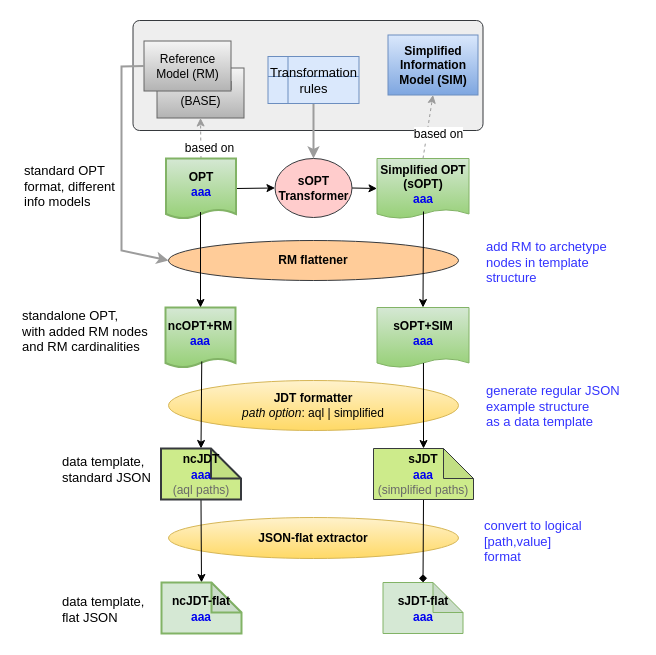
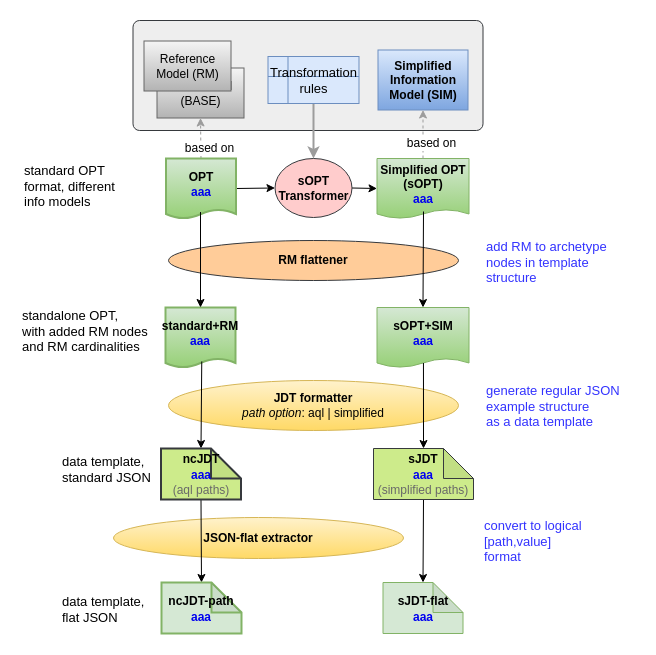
- <mxCell id="6" value="Simplified Information&lt;br&gt;Model (SIM)" style="rounded=0;whiteSpace=wrap;html=1;gradientColor=#7ea6e0;fillColor=#dae8fc;strokeColor=#6c8ebf;fontStyle=1" parent="1" vertex="1"><mxGeometry x="387.5" y="34.5" width="90" height="60" as="geometry" /></mxCell>
+ <mxCell id="6" value="Simplified Information&lt;br&gt;Model (SIM)" style="rounded=0;whiteSpace=wrap;html=1;gradientColor=#7ea6e0;fillColor=#dae8fc;strokeColor=#6c8ebf;fontStyle=1" parent="1" vertex="1"><mxGeometry x="377.5" y="49.5" width="90" height="60" as="geometry" /></mxCell>
- <mxCell id="32" style="edgeStyle=none;rounded=0;orthogonalLoop=1;jettySize=auto;html=1;exitX=0;exitY=0.5;exitDx=0;exitDy=0;entryX=0;entryY=0.5;entryDx=0;entryDy=0;startArrow=none;startFill=0;endArrow=classic;endFill=1;strokeColor=#9C9C9C;strokeWidth=2;fontSize=13;" parent="1" source="4" target="21" edge="1"><mxGeometry relative="1" as="geometry"><mxPoint x="478" y="90" as="sourcePoint" /><mxPoint x="361" y="271" as="targetPoint" /><Array as="points"><mxPoint x="121" y="66" /><mxPoint x="121" y="250" /></Array></mxGeometry></mxCell>
- <mxCell id="23" value="ncOPT+RM&lt;br&gt;&lt;font color=&quot;#0000f0&quot;&gt;aaa&lt;/font&gt;" style="shape=document;whiteSpace=wrap;html=1;boundedLbl=1;size=0.15;fillColor=#d5e8d4;strokeColor=#82b366;fontStyle=1;gradientColor=#97d077;strokeWidth=2;" parent="1" vertex="1"><mxGeometry x="165" y="307" width="70" height="60" as="geometry" /></mxCell>
+ <mxCell id="23" value="standard+RM&lt;br&gt;&lt;font color=&quot;#0000f0&quot;&gt;aaa&lt;/font&gt;" style="shape=document;whiteSpace=wrap;html=1;boundedLbl=1;size=0.15;fillColor=#d5e8d4;strokeColor=#82b366;fontStyle=1;gradientColor=#97d077;strokeWidth=2;" parent="1" vertex="1"><mxGeometry x="165" y="307" width="70" height="60" as="geometry" /></mxCell>
- <mxCell id="13" value="JSON-flat extractor" style="ellipse;whiteSpace=wrap;html=1;fillColor=#fff2cc;strokeColor=#d6b656;fontStyle=1;gradientColor=#ffd966;" parent="1" vertex="1"><mxGeometry x="168" y="517" width="290" height="41" as="geometry" /></mxCell>
+ <mxCell id="13" value="JSON-flat extractor" style="ellipse;whiteSpace=wrap;html=1;fillColor=#fff2cc;strokeColor=#d6b656;fontStyle=1;gradientColor=#ffd966;" parent="1" vertex="1"><mxGeometry x="113" y="517" width="290" height="41" as="geometry" /></mxCell>
- <mxCell id="18" style="edgeStyle=none;rounded=0;orthogonalLoop=1;jettySize=auto;html=1;entryX=0.5;entryY=0;entryDx=0;entryDy=0;exitX=0.5;exitY=1;exitDx=0;exitDy=0;exitPerimeter=0;entryPerimeter=0;endArrow=diamond;" parent="1" source="34" target="36" edge="1"><mxGeometry relative="1" as="geometry"><mxPoint x="425" y="495" as="sourcePoint" /><mxPoint x="425" y="594" as="targetPoint" /></mxGeometry></mxCell>
+ <mxCell id="18" style="edgeStyle=none;rounded=0;orthogonalLoop=1;jettySize=auto;html=1;entryX=0.5;entryY=0;entryDx=0;entryDy=0;exitX=0.5;exitY=1;exitDx=0;exitDy=0;exitPerimeter=0;entryPerimeter=0;" parent="1" source="34" target="36" edge="1"><mxGeometry relative="1" as="geometry"><mxPoint x="425" y="495" as="sourcePoint" /><mxPoint x="425" y="594" as="targetPoint" /></mxGeometry></mxCell>
- <mxCell id="35" value="&lt;span style=&quot;font-size: 12px ; font-weight: 700 ; white-space: normal&quot;&gt;ncJDT-flat&lt;/span&gt;&lt;br style=&quot;font-size: 12px ; font-weight: 700 ; white-space: normal&quot;&gt;&lt;font color=&quot;#0000f0&quot; style=&quot;font-size: 12px ; font-weight: 700 ; white-space: normal&quot;&gt;aaa&lt;/font&gt;" style="shape=note;whiteSpace=wrap;html=1;backgroundOutline=1;darkOpacity=0.05;fontSize=13;align=center;fillColor=#d5e8d4;strokeColor=#82b366;strokeWidth=2;" parent="1" vertex="1"><mxGeometry x="161" y="582" width="80" height="51" as="geometry" /></mxCell>
+ <mxCell id="35" value="&lt;span style=&quot;font-size: 12px ; font-weight: 700 ; white-space: normal&quot;&gt;ncJDT-path&lt;/span&gt;&lt;br style=&quot;font-size: 12px ; font-weight: 700 ; white-space: normal&quot;&gt;&lt;font color=&quot;#0000f0&quot; style=&quot;font-size: 12px ; font-weight: 700 ; white-space: normal&quot;&gt;aaa&lt;/font&gt;" style="shape=note;whiteSpace=wrap;html=1;backgroundOutline=1;darkOpacity=0.05;fontSize=13;align=center;fillColor=#d5e8d4;strokeColor=#82b366;strokeWidth=2;" parent="1" vertex="1"><mxGeometry x="161" y="582" width="80" height="51" as="geometry" /></mxCell>
